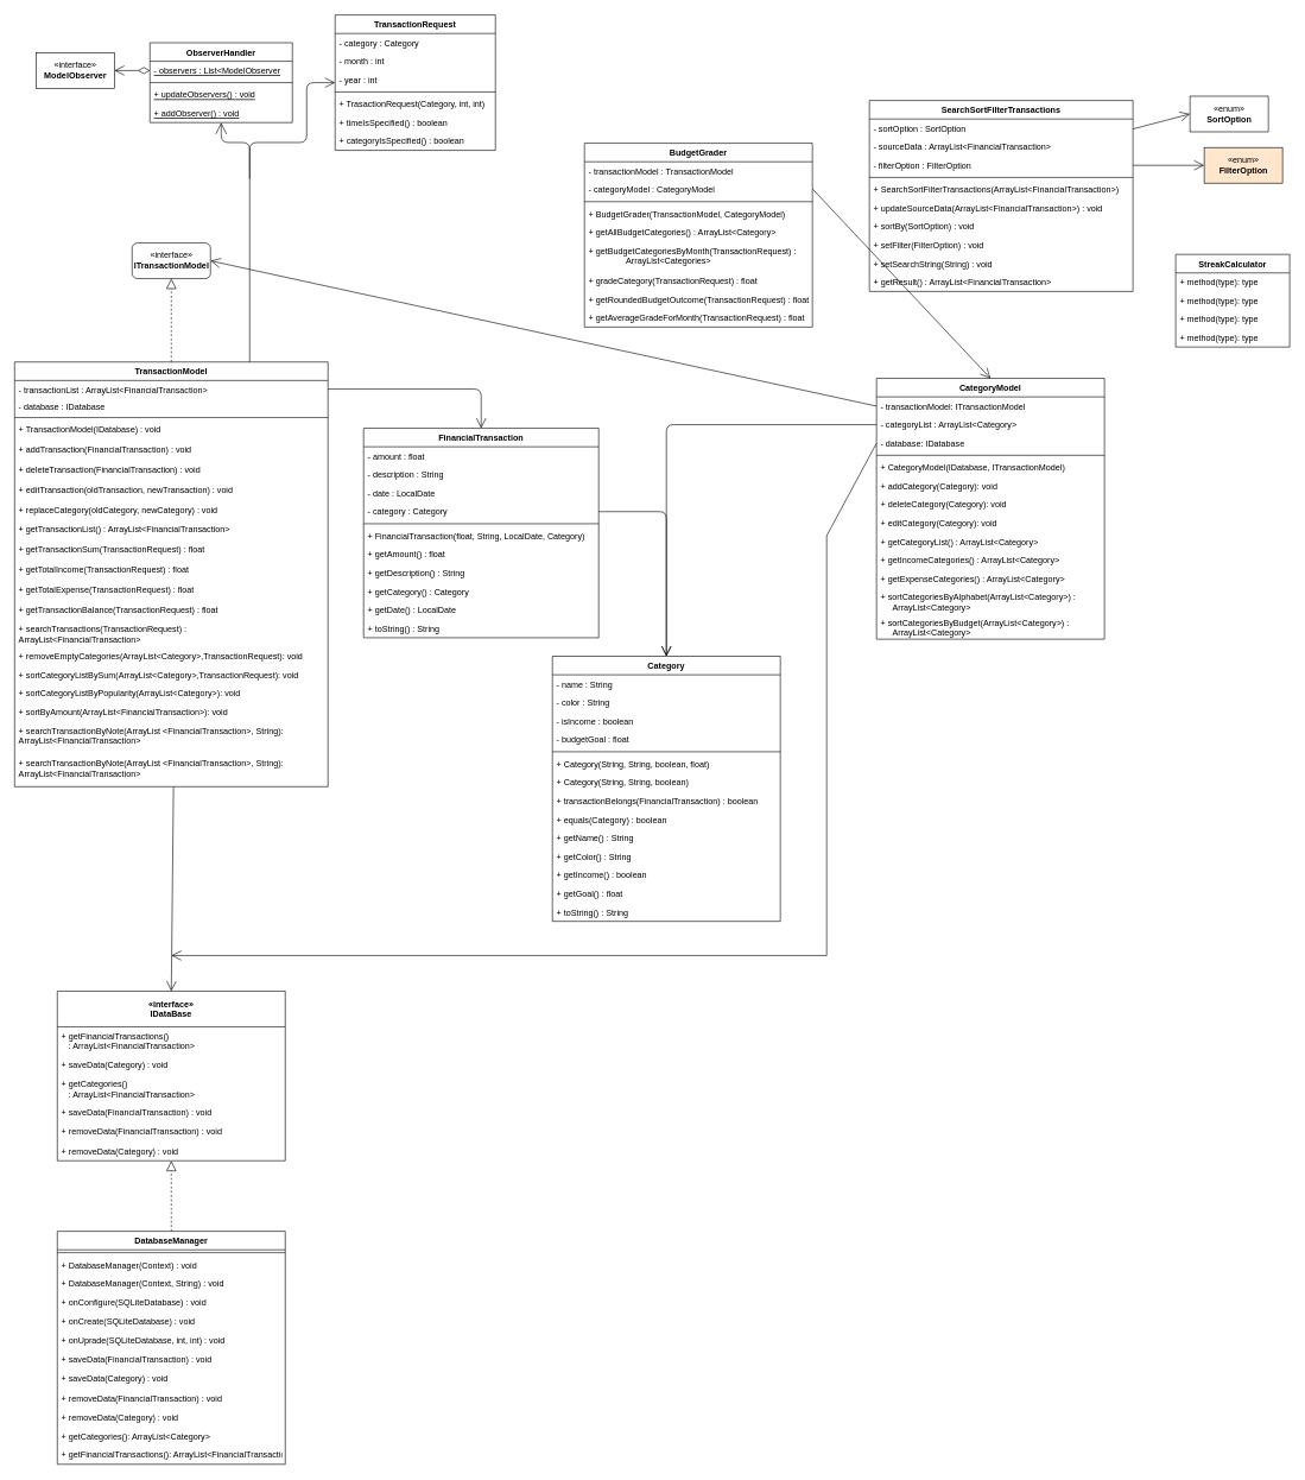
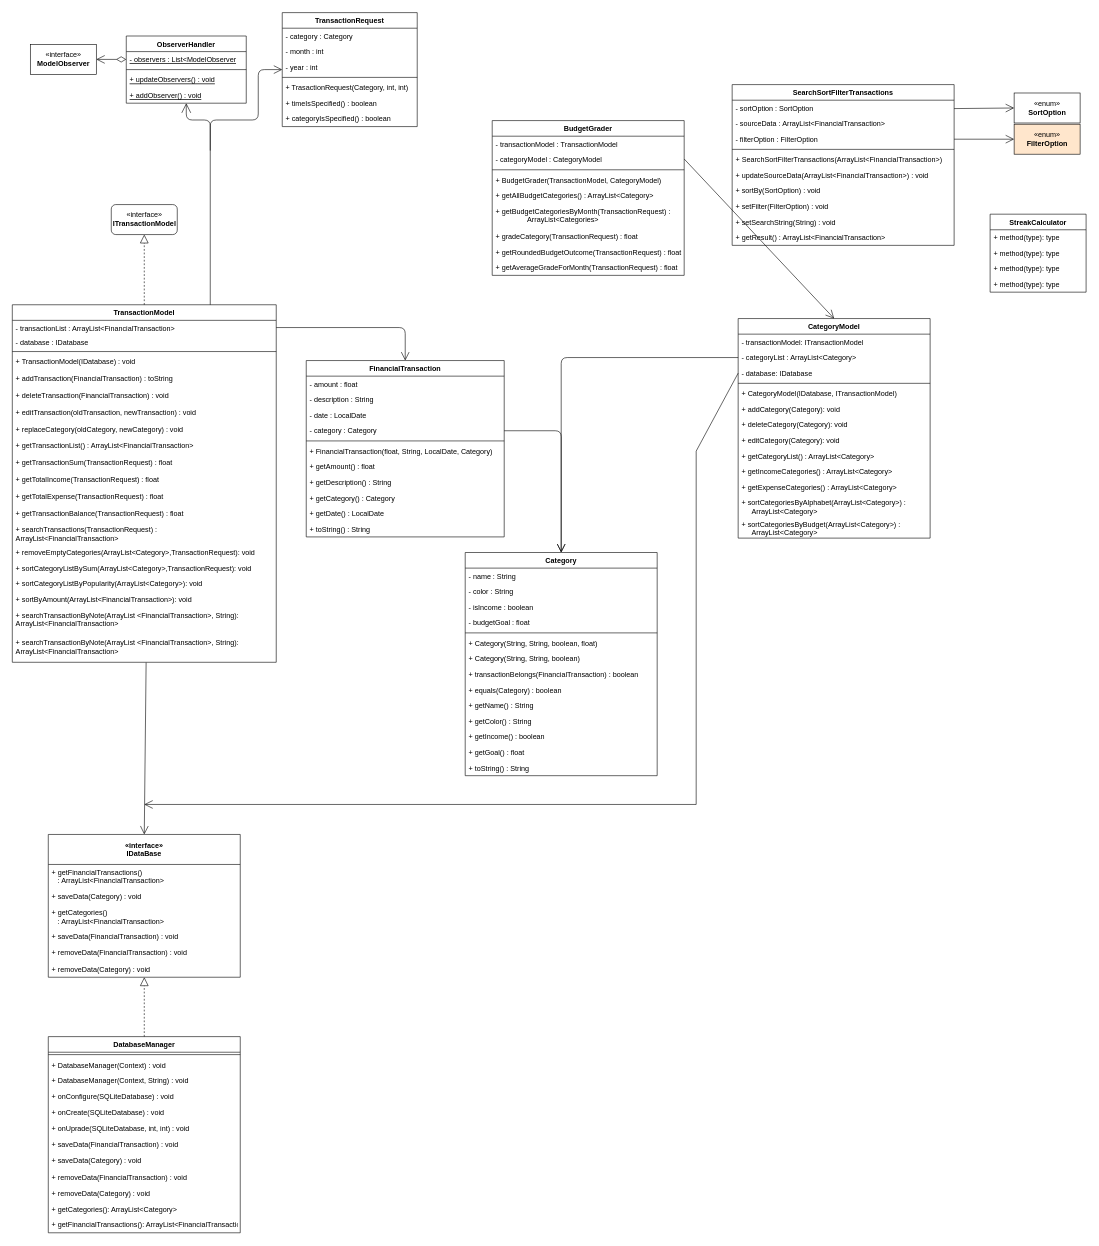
- <mxCell id="122" value="«enum»&lt;br&gt;&lt;b&gt;SortOption&lt;/b&gt;" style="html=1;" vertex="1" parent="1"><mxGeometry x="1670" y="134" width="110" height="50" as="geometry" /></mxCell>
+ <mxCell id="122" value="«enum»&lt;br&gt;&lt;b&gt;SortOption&lt;/b&gt;" style="html=1;" vertex="1" parent="1"><mxGeometry x="1690" y="154" width="110" height="50" as="geometry" /></mxCell>
- <mxCell id="119" value="" style="endArrow=open;endFill=1;endSize=12;html=1;rounded=0;exitX=0;exitY=0.5;exitDx=0;exitDy=0;entryX=1;entryY=0.5;entryDx=0;entryDy=0;" edge="1" parent="1" source="91" target="117"><mxGeometry width="160" relative="1" as="geometry"><mxPoint x="420" y="760" as="sourcePoint" /><mxPoint x="580" y="760" as="targetPoint" /></mxGeometry></mxCell>
- <mxCell id="8" value="+ addTransaction(FinancialTransaction) : void" style="text;strokeColor=none;fillColor=none;align=left;verticalAlign=top;spacingLeft=4;spacingRight=4;overflow=hidden;rotatable=0;points=[[0,0.5],[1,0.5]];portConstraint=eastwest;" parent="3" vertex="1"><mxGeometry y="110" width="440" height="28" as="geometry" /></mxCell>
+ <mxCell id="8" value="+ addTransaction(FinancialTransaction) : toString" style="text;strokeColor=none;fillColor=none;align=left;verticalAlign=top;spacingLeft=4;spacingRight=4;overflow=hidden;rotatable=0;points=[[0,0.5],[1,0.5]];portConstraint=eastwest;" parent="3" vertex="1"><mxGeometry y="110" width="440" height="28" as="geometry" /></mxCell>
